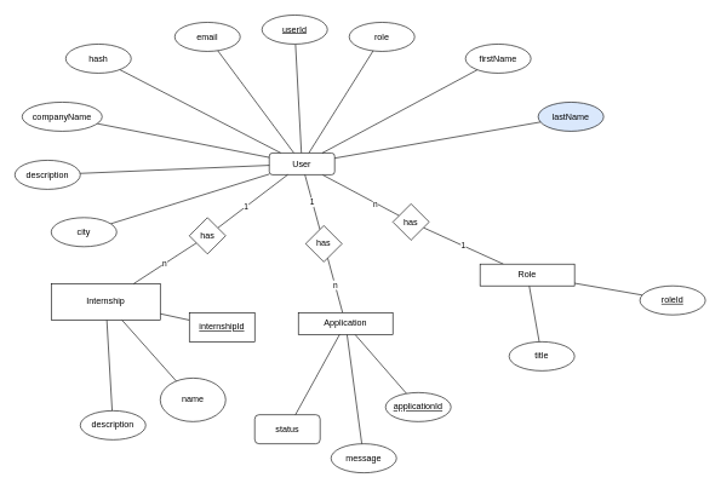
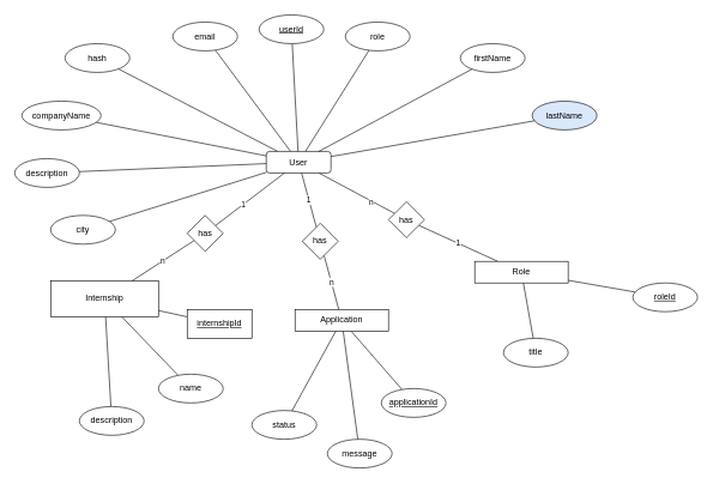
- <mxCell id="37" value="name" style="ellipse;whiteSpace=wrap;html=1;" vertex="1" parent="1"><mxGeometry x="220" y="520" width="90" height="60" as="geometry" /></mxCell>
+ <mxCell id="37" value="name" style="ellipse;whiteSpace=wrap;html=1;" vertex="1" parent="1"><mxGeometry x="220" y="520" width="90" height="40" as="geometry" /></mxCell>
- <mxCell id="41" value="status" style="whiteSpace=wrap;html=1;rounded=1;" vertex="1" parent="1"><mxGeometry x="350" y="570.5" width="90" height="40" as="geometry" /></mxCell>
+ <mxCell id="41" value="status" style="ellipse;whiteSpace=wrap;html=1;" vertex="1" parent="1"><mxGeometry x="350" y="570.5" width="90" height="40" as="geometry" /></mxCell>
